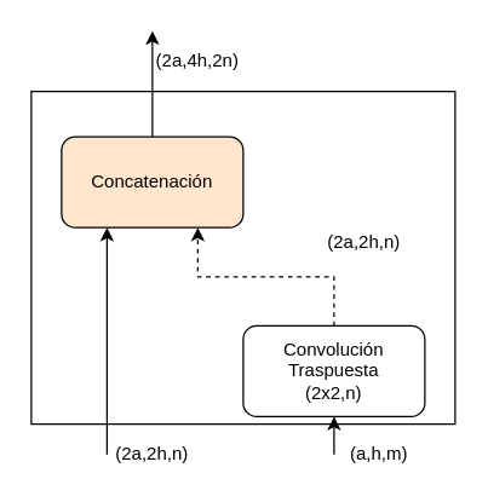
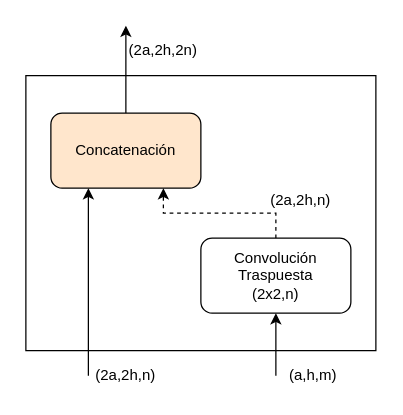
- <mxCell id="12" value="(2a,4h,2n)" style="text;html=1;strokeColor=none;fillColor=none;align=center;verticalAlign=middle;whiteSpace=wrap;rounded=0;" vertex="1" parent="1"><mxGeometry x="110" y="30" width="40" height="20" as="geometry" /></mxCell>
+ <mxCell id="12" value="(2a,2h,2n)" style="text;html=1;strokeColor=none;fillColor=none;align=center;verticalAlign=middle;whiteSpace=wrap;rounded=0;" vertex="1" parent="1"><mxGeometry x="110" y="30" width="40" height="20" as="geometry" /></mxCell>
- <mxCell id="6" value="&lt;div&gt;Convolución Traspuesta&lt;/div&gt;&lt;div&gt;(2x2,n)&lt;br&gt;&lt;/div&gt;" style="rounded=1;whiteSpace=wrap;html=1;" vertex="1" parent="1"><mxGeometry x="160" y="215" width="120" height="60" as="geometry" /></mxCell>
+ <mxCell id="6" value="&lt;div&gt;Convolución Traspuesta&lt;/div&gt;&lt;div&gt;(2x2,n)&lt;br&gt;&lt;/div&gt;" style="rounded=1;whiteSpace=wrap;html=1;" vertex="1" parent="1"><mxGeometry x="160" y="190" width="120" height="60" as="geometry" /></mxCell>
